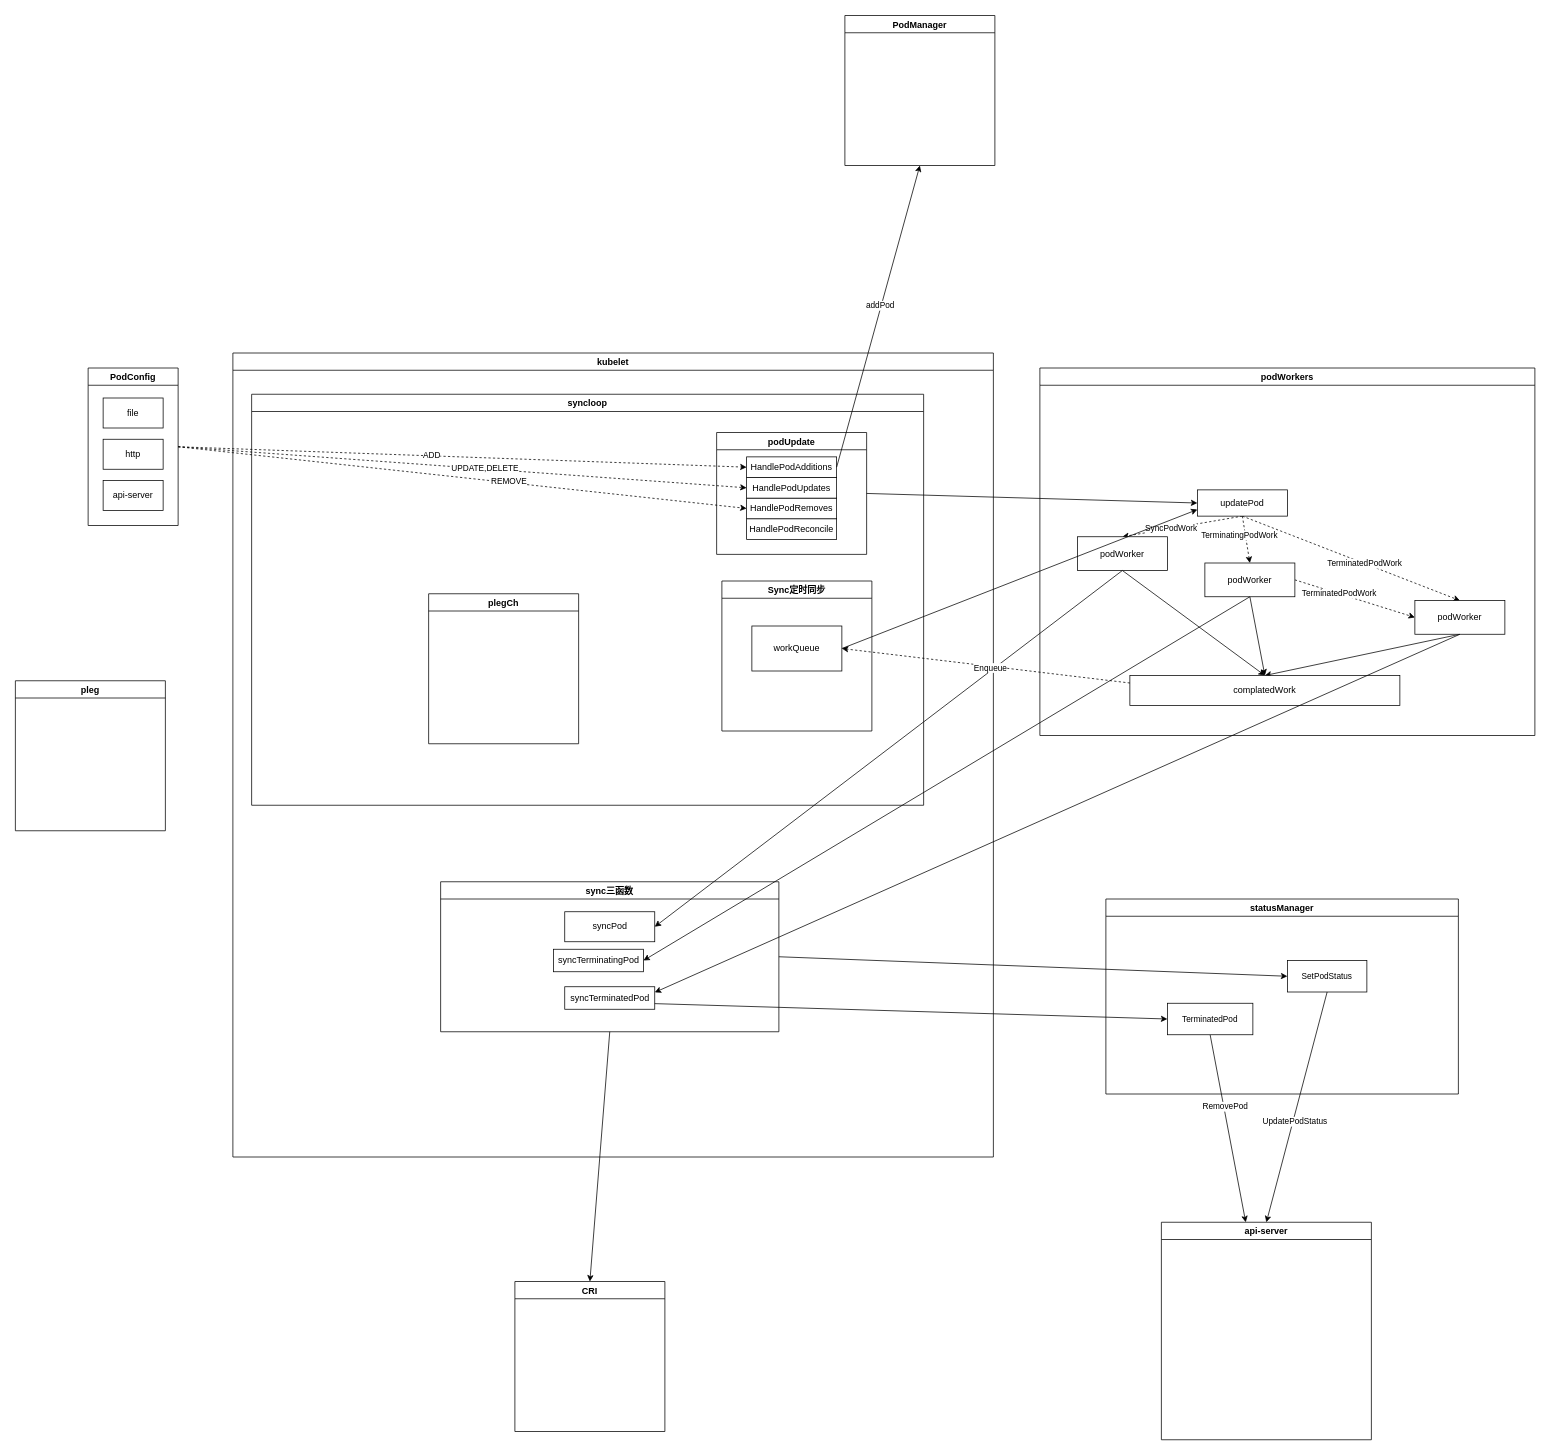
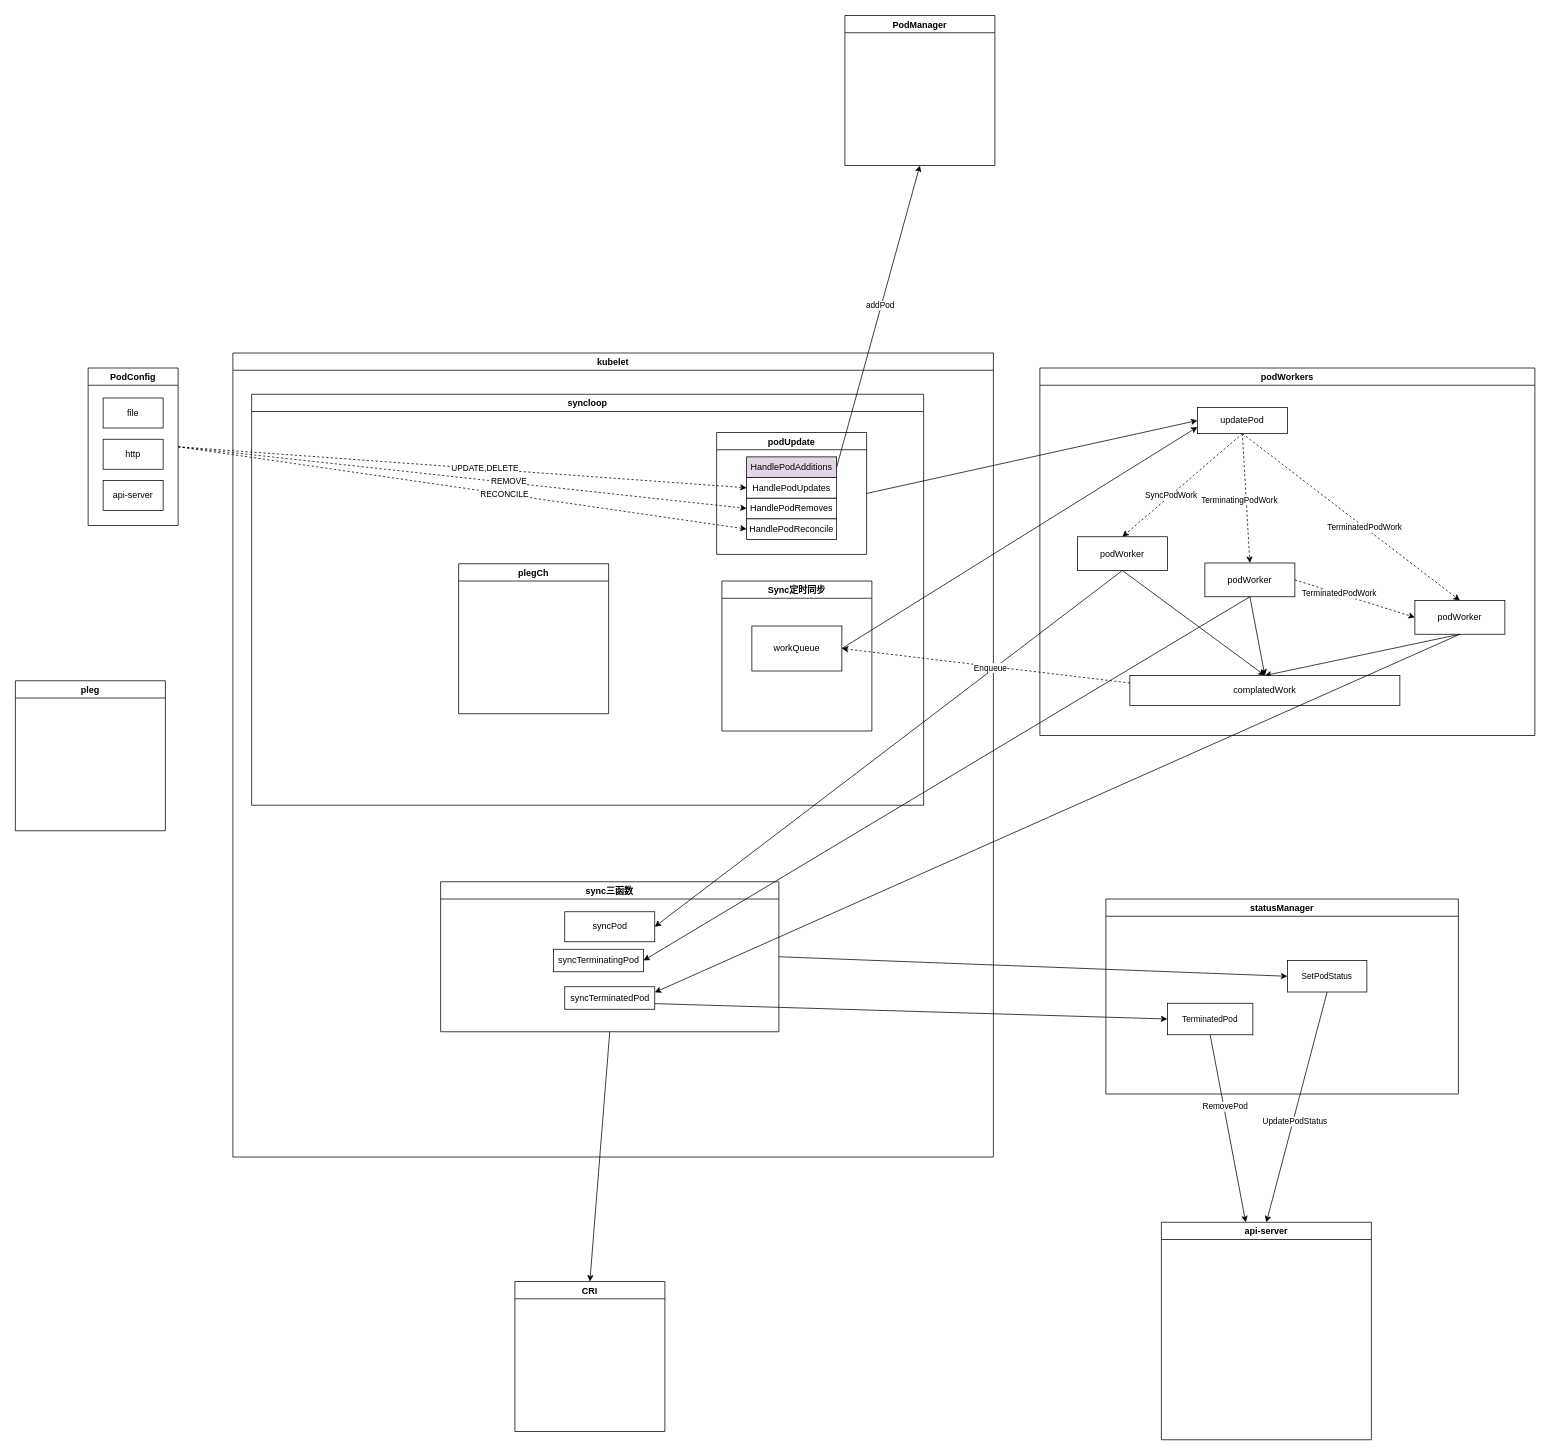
- <mxCell id="2" style="edgeStyle=none;html=1;exitX=1;exitY=0.5;exitDx=0;exitDy=0;entryX=0;entryY=0.5;entryDx=0;entryDy=0;dashed=1;" edge="1" parent="1" source="10" target="17"><mxGeometry relative="1" as="geometry" /></mxCell>
- <mxCell id="3" value="ADD" style="edgeLabel;html=1;align=center;verticalAlign=middle;resizable=0;points=[];" vertex="1" connectable="0" parent="2"><mxGeometry x="-0.11" y="1" relative="1" as="geometry"><mxPoint as="offset" /></mxGeometry></mxCell>
- <mxCell id="17" value="HandlePodAdditions" style="rounded=0;whiteSpace=wrap;html=1;" vertex="1" parent="16"><mxGeometry x="40" y="32.5" width="120" height="27.5" as="geometry" /></mxCell>
+ <mxCell id="17" value="HandlePodAdditions" style="rounded=0;whiteSpace=wrap;html=1;fillColor=#e1d5e7;" vertex="1" parent="16"><mxGeometry x="40" y="32.5" width="120" height="27.5" as="geometry" /></mxCell>
+ <mxCell id="8" style="edgeStyle=none;html=1;exitX=1;exitY=0.5;exitDx=0;exitDy=0;entryX=0;entryY=0.5;entryDx=0;entryDy=0;dashed=1;" edge="1" parent="1" source="10" target="18"><mxGeometry relative="1" as="geometry" /></mxCell>
+ <mxCell id="9" value="RECONCILE" style="edgeLabel;html=1;align=center;verticalAlign=middle;resizable=0;points=[];" vertex="1" connectable="0" parent="8"><mxGeometry x="0.147" relative="1" as="geometry"><mxPoint as="offset" /></mxGeometry></mxCell>
- <mxCell id="45" value="updatePod" style="rounded=0;whiteSpace=wrap;html=1;" vertex="1" parent="38"><mxGeometry x="210" y="162.5" width="120" height="35" as="geometry" /></mxCell>
+ <mxCell id="45" value="updatePod" style="rounded=0;whiteSpace=wrap;html=1;" vertex="1" parent="38"><mxGeometry x="210" y="52.5" width="120" height="35" as="geometry" /></mxCell>
- <mxCell id="23" value="plegCh" style="swimlane;" vertex="1" parent="15"><mxGeometry x="236" y="266" width="200" height="200" as="geometry" /></mxCell>
+ <mxCell id="23" value="plegCh" style="swimlane;" vertex="1" parent="15"><mxGeometry x="276" y="226" width="200" height="200" as="geometry" /></mxCell>
